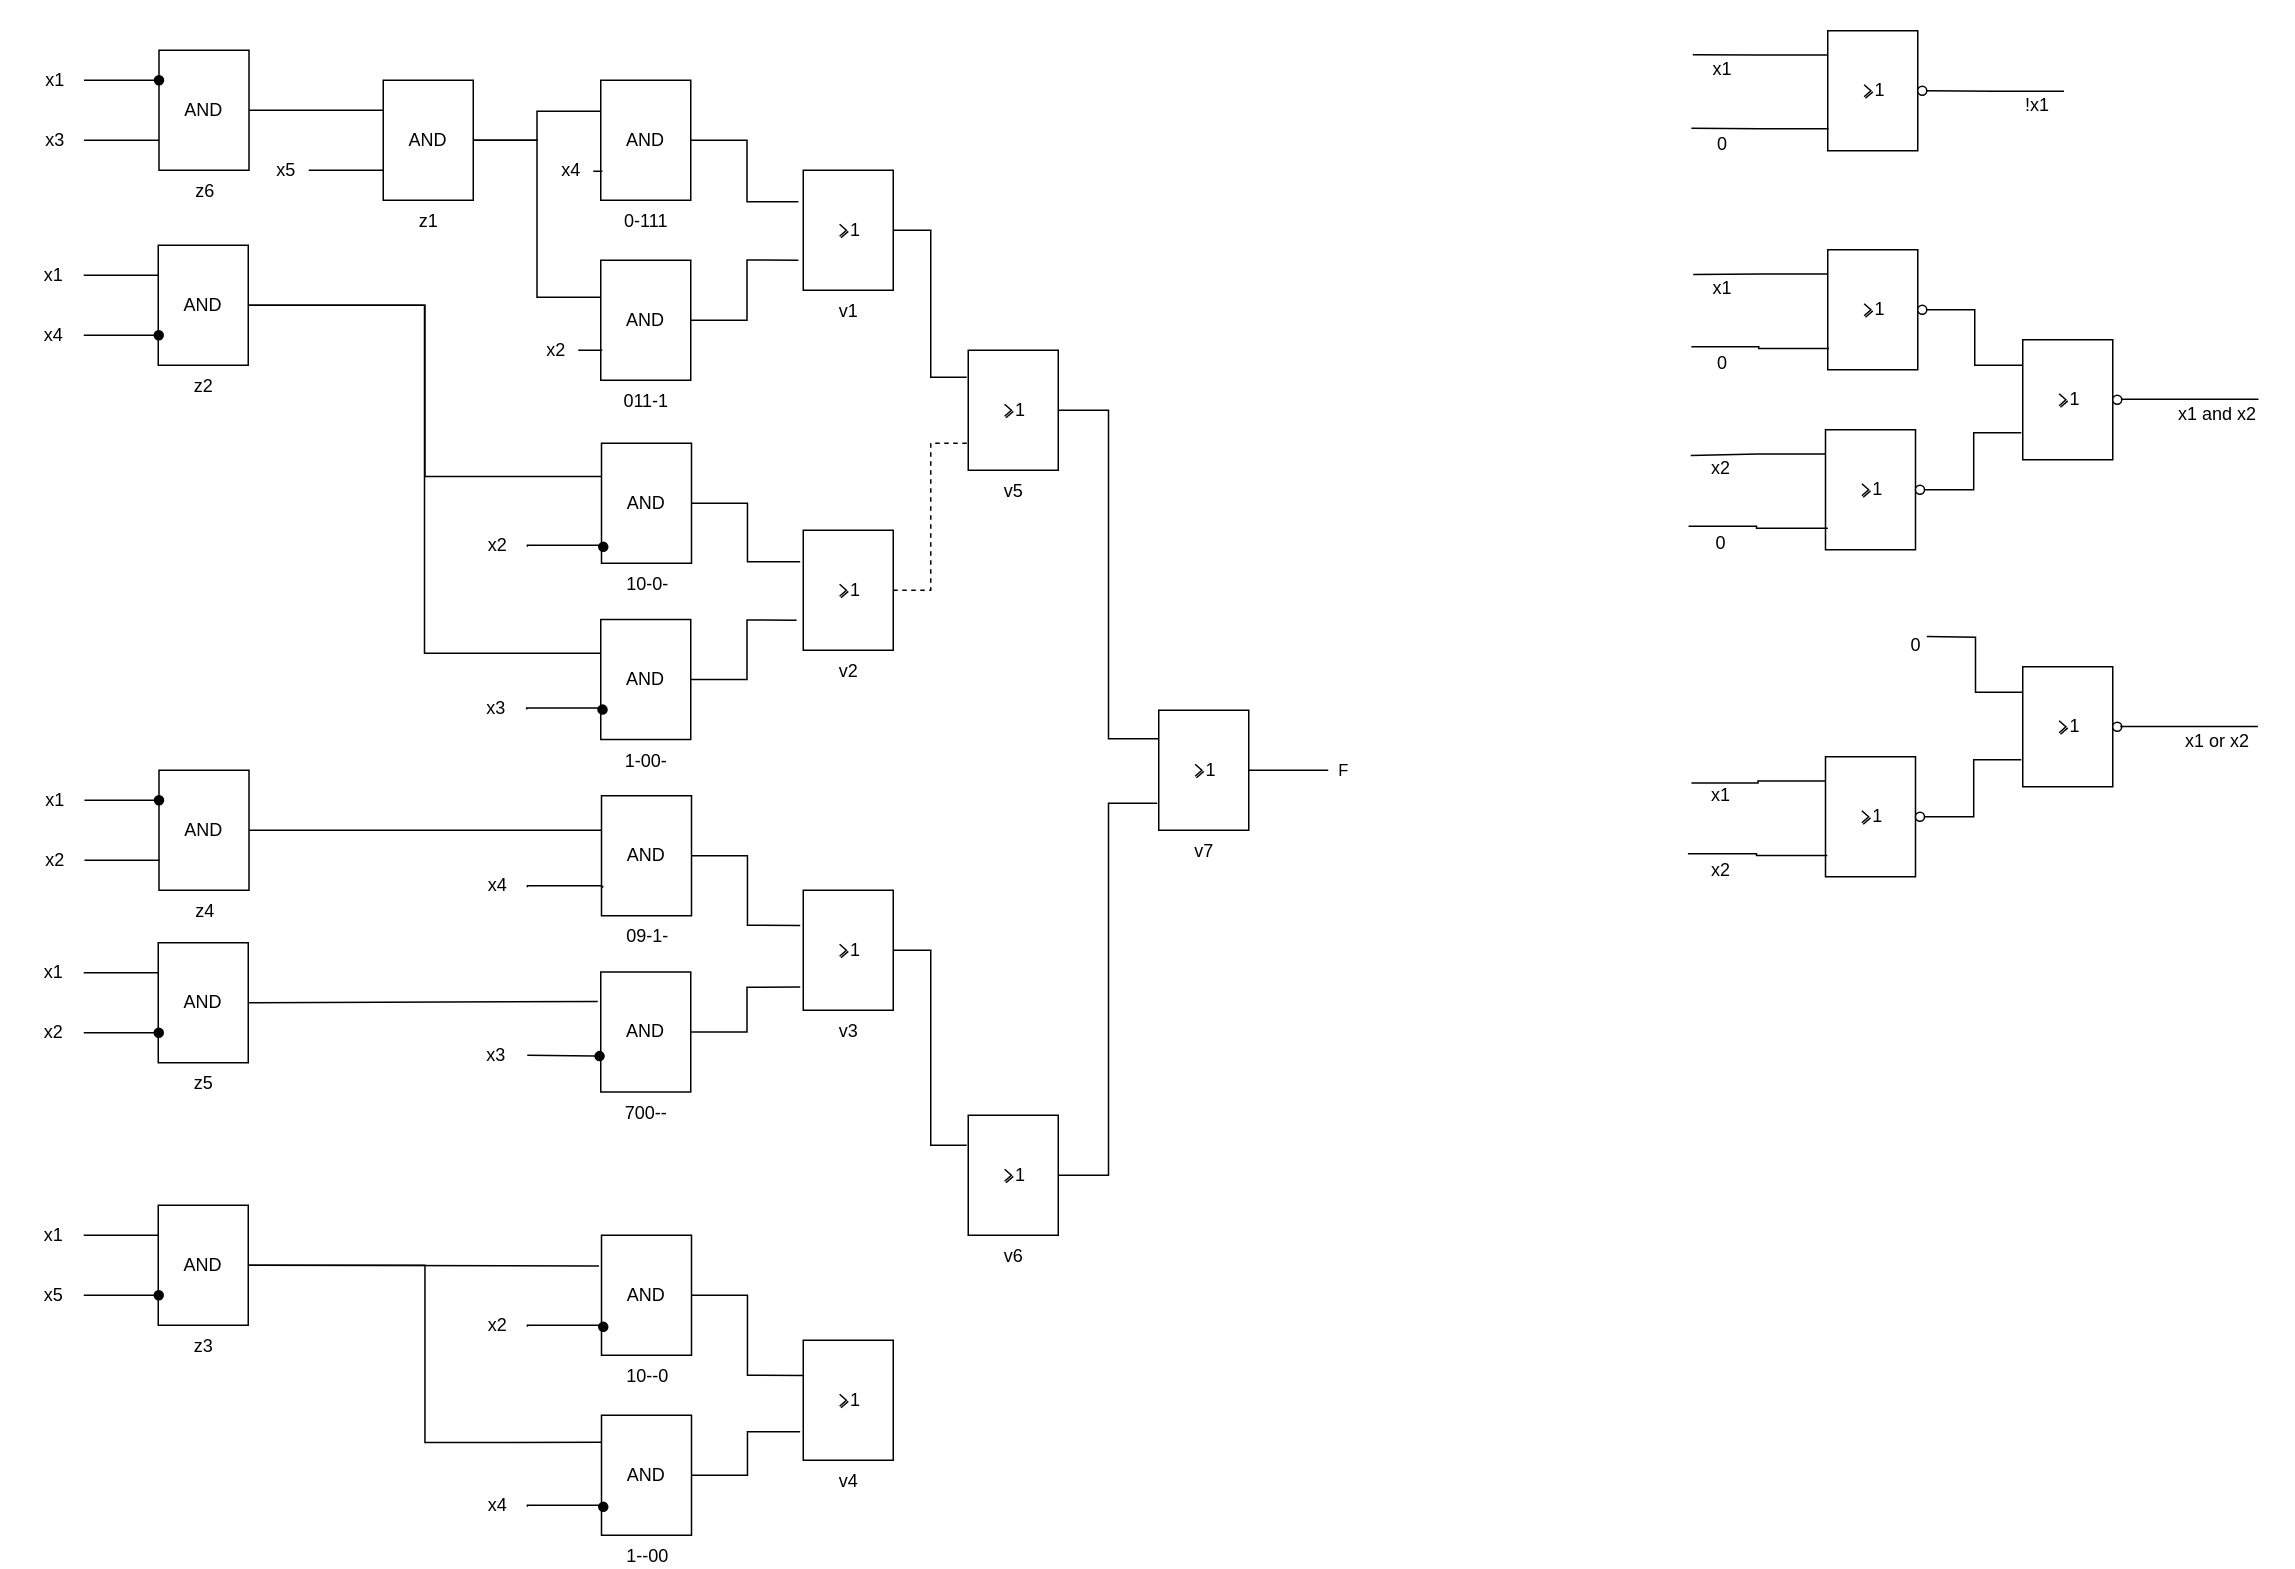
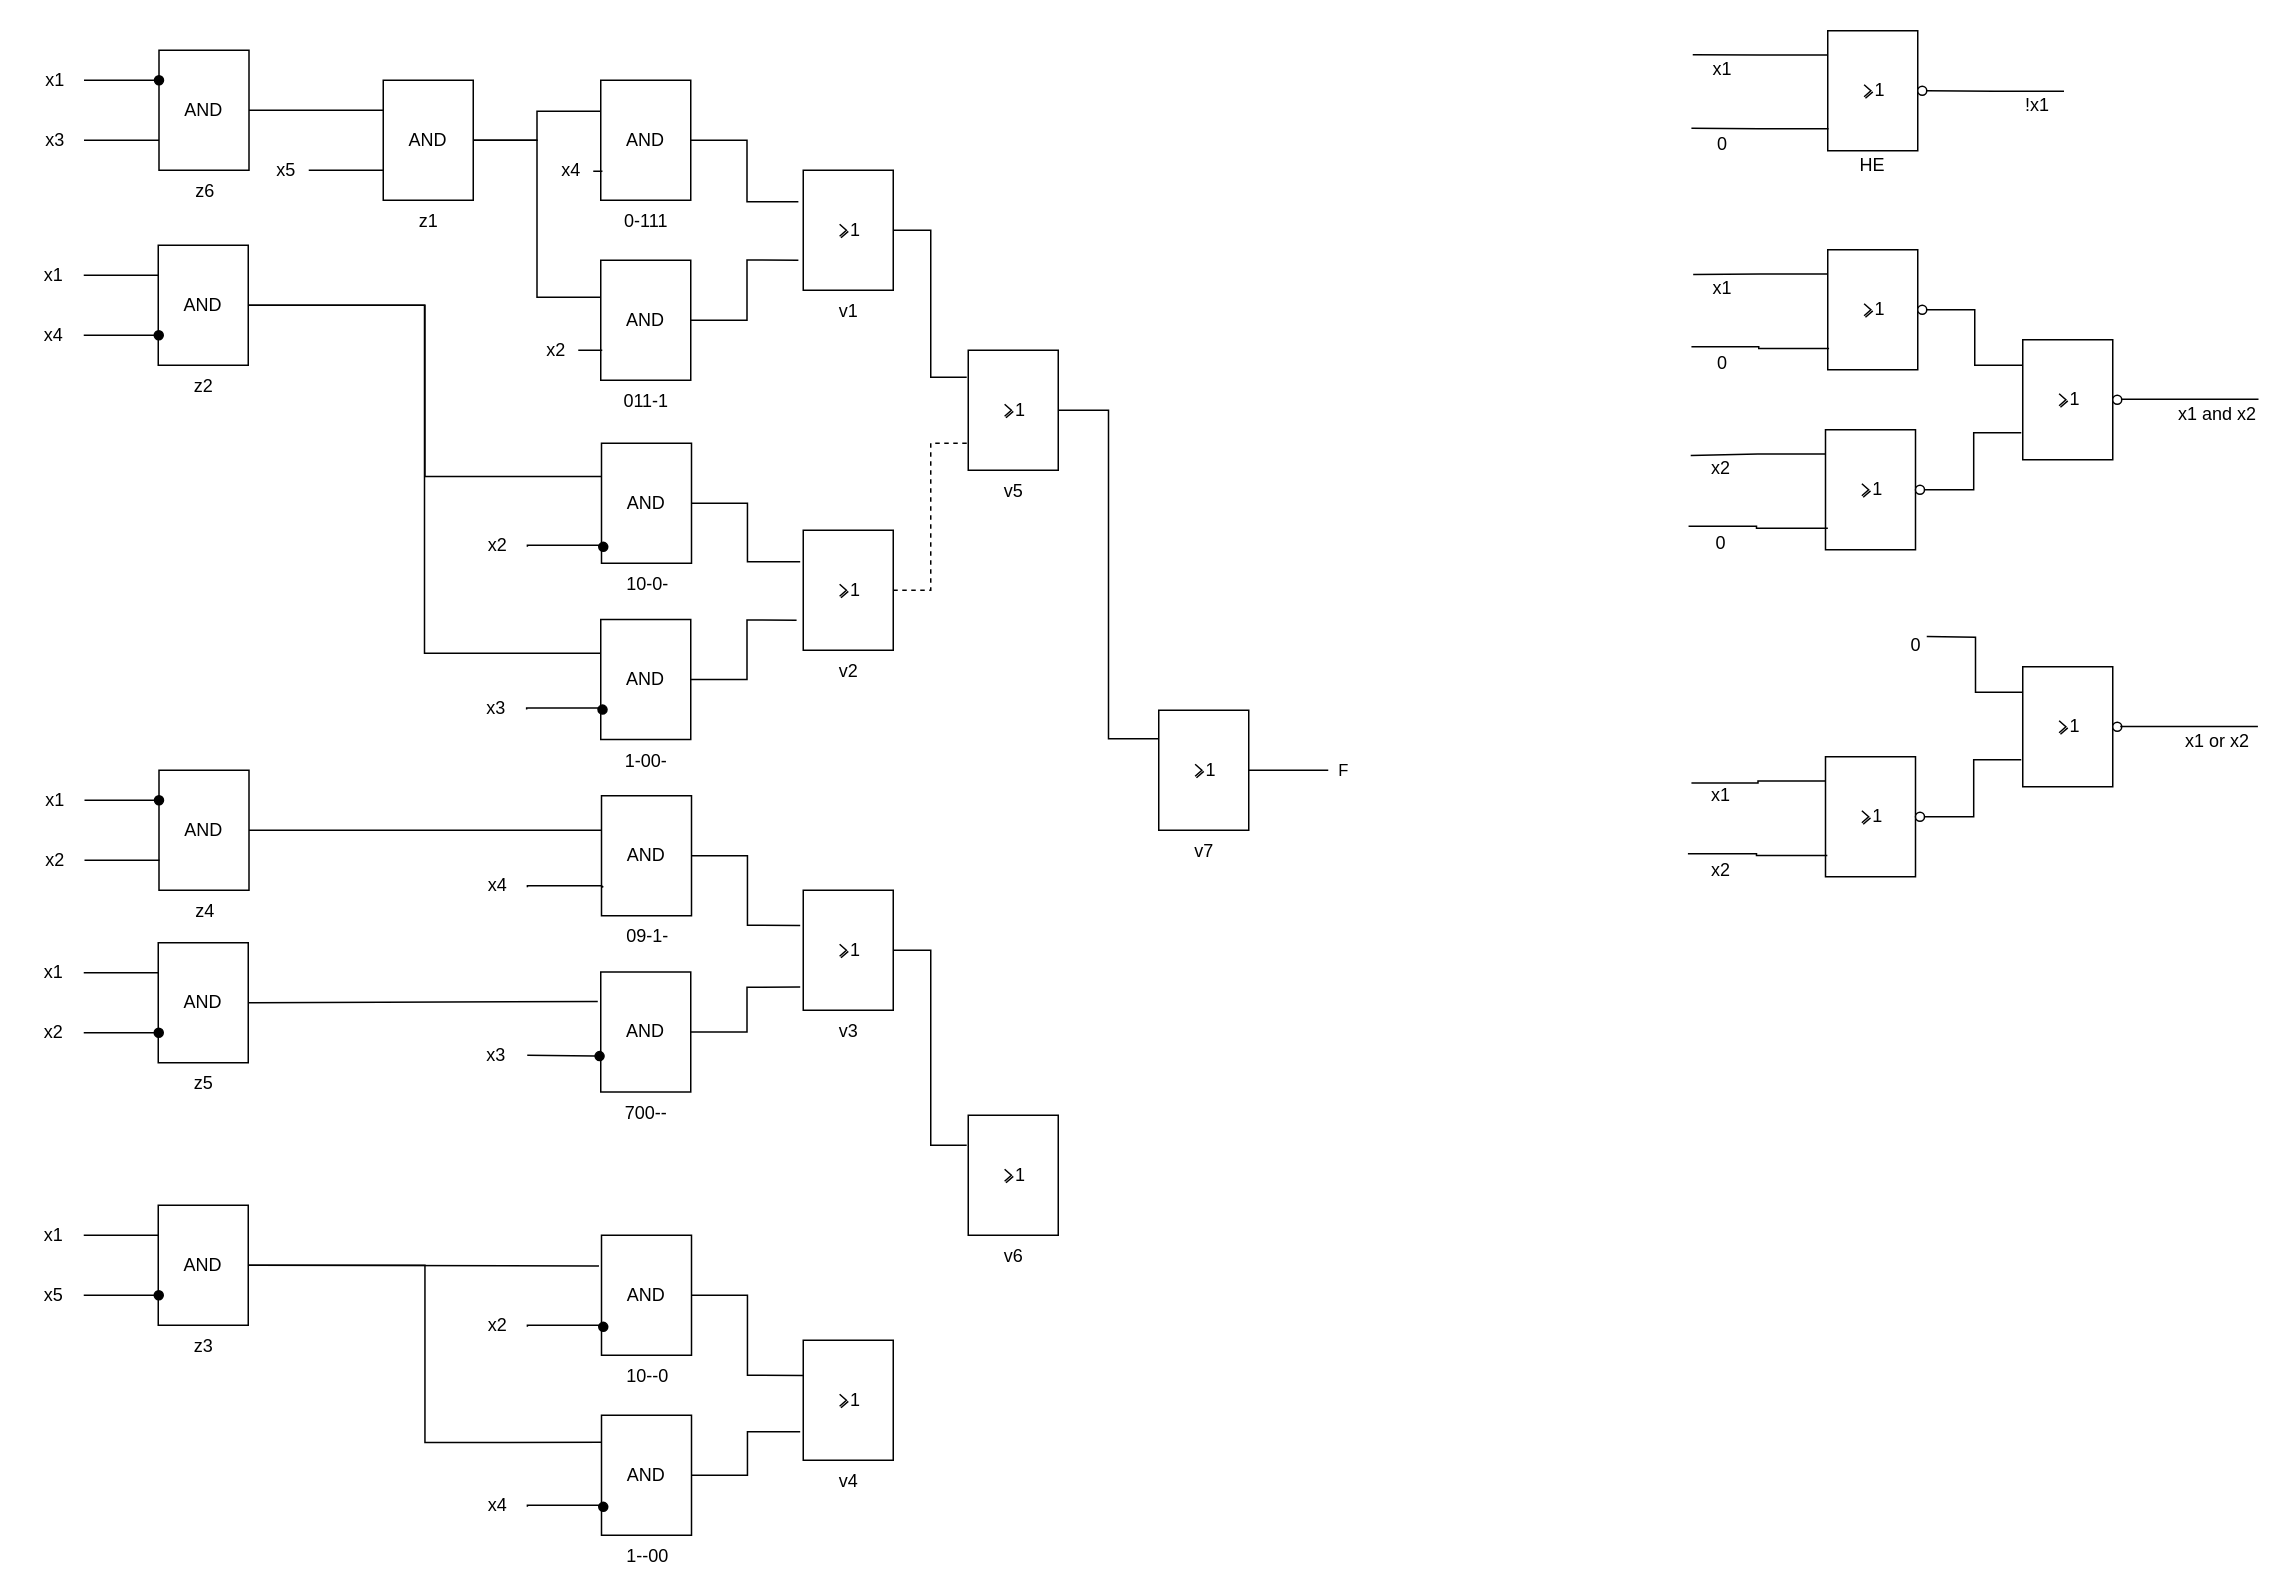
+ <mxCell id="87" value="НЕ" style="text;html=1;strokeColor=none;fillColor=none;align=center;verticalAlign=middle;whiteSpace=wrap;rounded=0;" parent="1" vertex="1"><mxGeometry x="1228" y="100" width="40" height="20" as="geometry" /></mxCell>
- <mxCell id="80" style="edgeStyle=orthogonalEdgeStyle;rounded=0;jumpStyle=arc;jumpSize=20;orthogonalLoop=1;jettySize=auto;html=1;entryX=-0.017;entryY=0.775;entryDx=0;entryDy=0;entryPerimeter=0;startArrow=none;startFill=0;endArrow=none;endFill=0;" parent="1" source="81" target="83" edge="1"><mxGeometry relative="1" as="geometry" /></mxCell>
